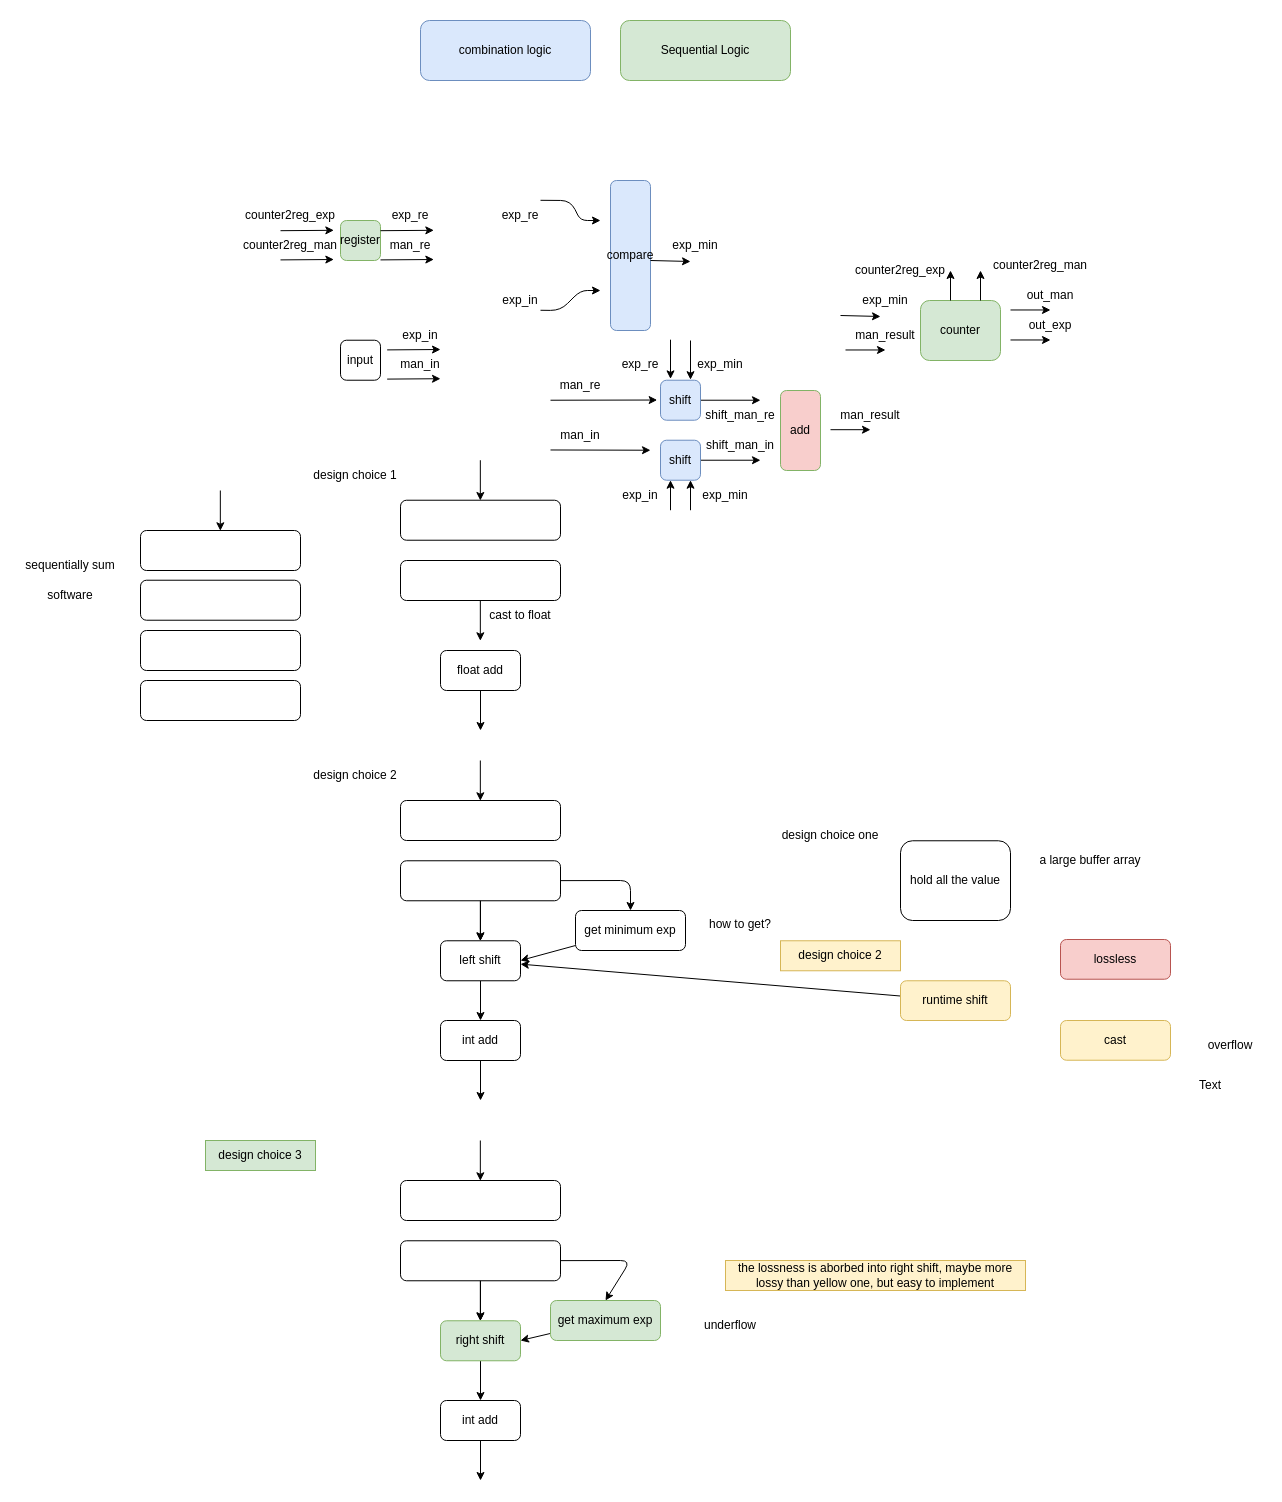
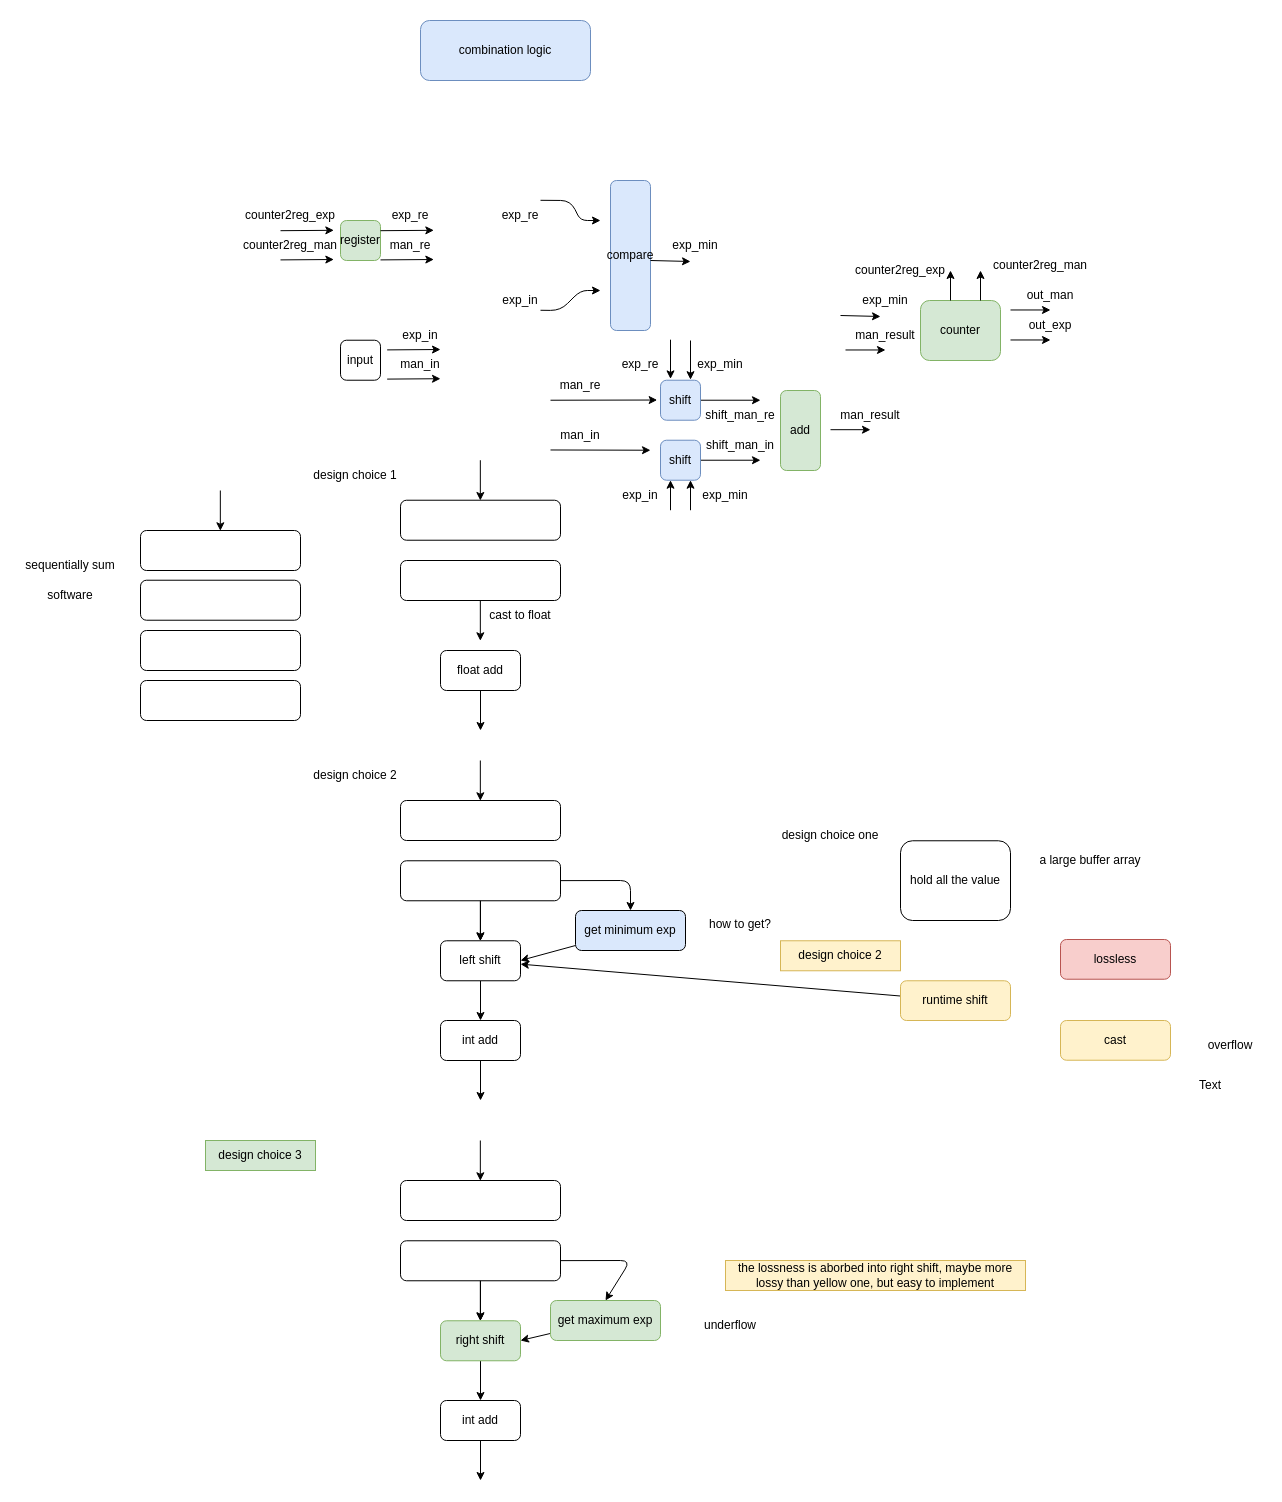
- <mxCell id="58" value="Sequential Logic" style="rounded=1;whiteSpace=wrap;html=1;fillColor=#d5e8d4;strokeColor=#82b366;" parent="1" vertex="1"><mxGeometry x="620" y="20" width="170" height="60" as="geometry" /></mxCell>
- <mxCell id="6" value="add" style="rounded=1;whiteSpace=wrap;html=1;fillColor=#f8cecc;strokeColor=#82b366;" parent="1" vertex="1"><mxGeometry x="780" y="390" width="40" height="80" as="geometry" /></mxCell>
+ <mxCell id="6" value="add" style="rounded=1;whiteSpace=wrap;html=1;fillColor=#d5e8d4;strokeColor=#82b366;" parent="1" vertex="1"><mxGeometry x="780" y="390" width="40" height="80" as="geometry" /></mxCell>
- <mxCell id="84" value="get minimum exp" style="rounded=1;whiteSpace=wrap;html=1;" parent="1" vertex="1"><mxGeometry x="575" y="910" width="110" height="40" as="geometry" /></mxCell>
+ <mxCell id="84" value="get minimum exp" style="rounded=1;whiteSpace=wrap;html=1;fillColor=#dae8fc;" parent="1" vertex="1"><mxGeometry x="575" y="910" width="110" height="40" as="geometry" /></mxCell>
